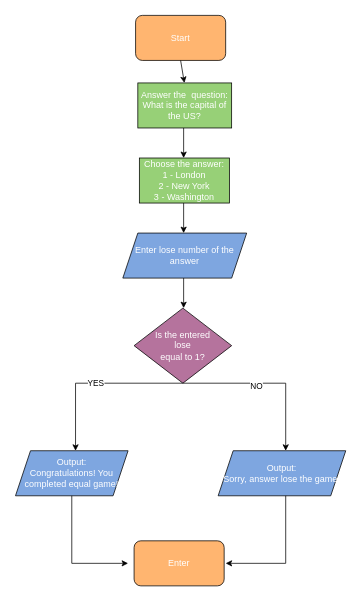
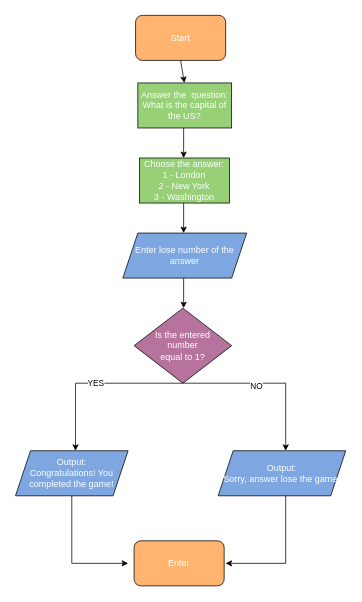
- <mxCell id="10" value="Is the entered &lt;br&gt;lose &lt;br&gt;equal to 1?" style="rhombus;whiteSpace=wrap;html=1;fontColor=#FFFFFF;fillColor=#B5739D;" vertex="1" parent="1"><mxGeometry x="178" y="410" width="130" height="100" as="geometry" /></mxCell>
+ <mxCell id="10" value="Is the entered &lt;br&gt;number &lt;br&gt;equal to 1?" style="rhombus;whiteSpace=wrap;html=1;fontColor=#FFFFFF;fillColor=#B5739D;" vertex="1" parent="1"><mxGeometry x="178" y="410" width="130" height="100" as="geometry" /></mxCell>
- <mxCell id="12" value="&lt;font color=&quot;#ffffff&quot;&gt;Output:&lt;br&gt;Congratulations! You completed equal game!&lt;/font&gt;" style="shape=parallelogram;perimeter=parallelogramPerimeter;whiteSpace=wrap;html=1;fixedSize=1;fontColor=#000000;fillColor=#7EA6E0;" vertex="1" parent="1"><mxGeometry x="20" y="600" width="150" height="60" as="geometry" /></mxCell>
+ <mxCell id="12" value="&lt;font color=&quot;#ffffff&quot;&gt;Output:&lt;br&gt;Congratulations! You completed the game!&lt;/font&gt;" style="shape=parallelogram;perimeter=parallelogramPerimeter;whiteSpace=wrap;html=1;fixedSize=1;fontColor=#000000;fillColor=#7EA6E0;" vertex="1" parent="1"><mxGeometry x="20" y="600" width="150" height="60" as="geometry" /></mxCell>
